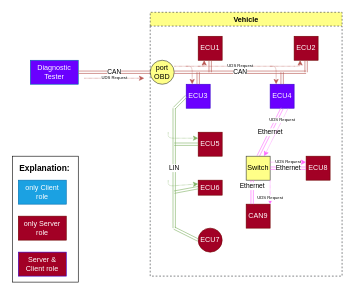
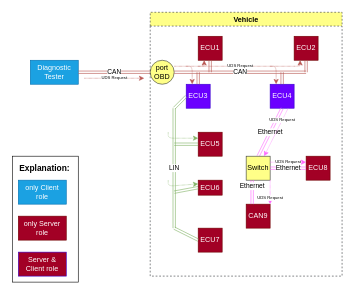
- <mxCell id="2" value="Diagnostic Tester" style="rounded=0;whiteSpace=wrap;html=1;fillColor=#6a00ff;strokeColor=#006EAF;fontColor=#ffffff;" parent="1" vertex="1"><mxGeometry x="50" y="100" width="80" height="40" as="geometry" /></mxCell>
+ <mxCell id="2" value="Diagnostic Tester" style="rounded=0;whiteSpace=wrap;html=1;fillColor=#1ba1e2;strokeColor=#006EAF;fontColor=#ffffff;" parent="1" vertex="1"><mxGeometry x="50" y="100" width="80" height="40" as="geometry" /></mxCell>
- <mxCell id="19" value="ECU7" style="ellipse;whiteSpace=wrap;html=1;fillColor=#a20025;strokeColor=#6F0000;fontColor=#ffffff;" parent="6" vertex="1"><mxGeometry x="80" y="360" width="40" height="40" as="geometry" /></mxCell>
+ <mxCell id="19" value="ECU7" style="rounded=0;whiteSpace=wrap;html=1;fillColor=#a20025;strokeColor=#6F0000;fontColor=#ffffff;" parent="6" vertex="1"><mxGeometry x="80" y="360" width="40" height="40" as="geometry" /></mxCell>
